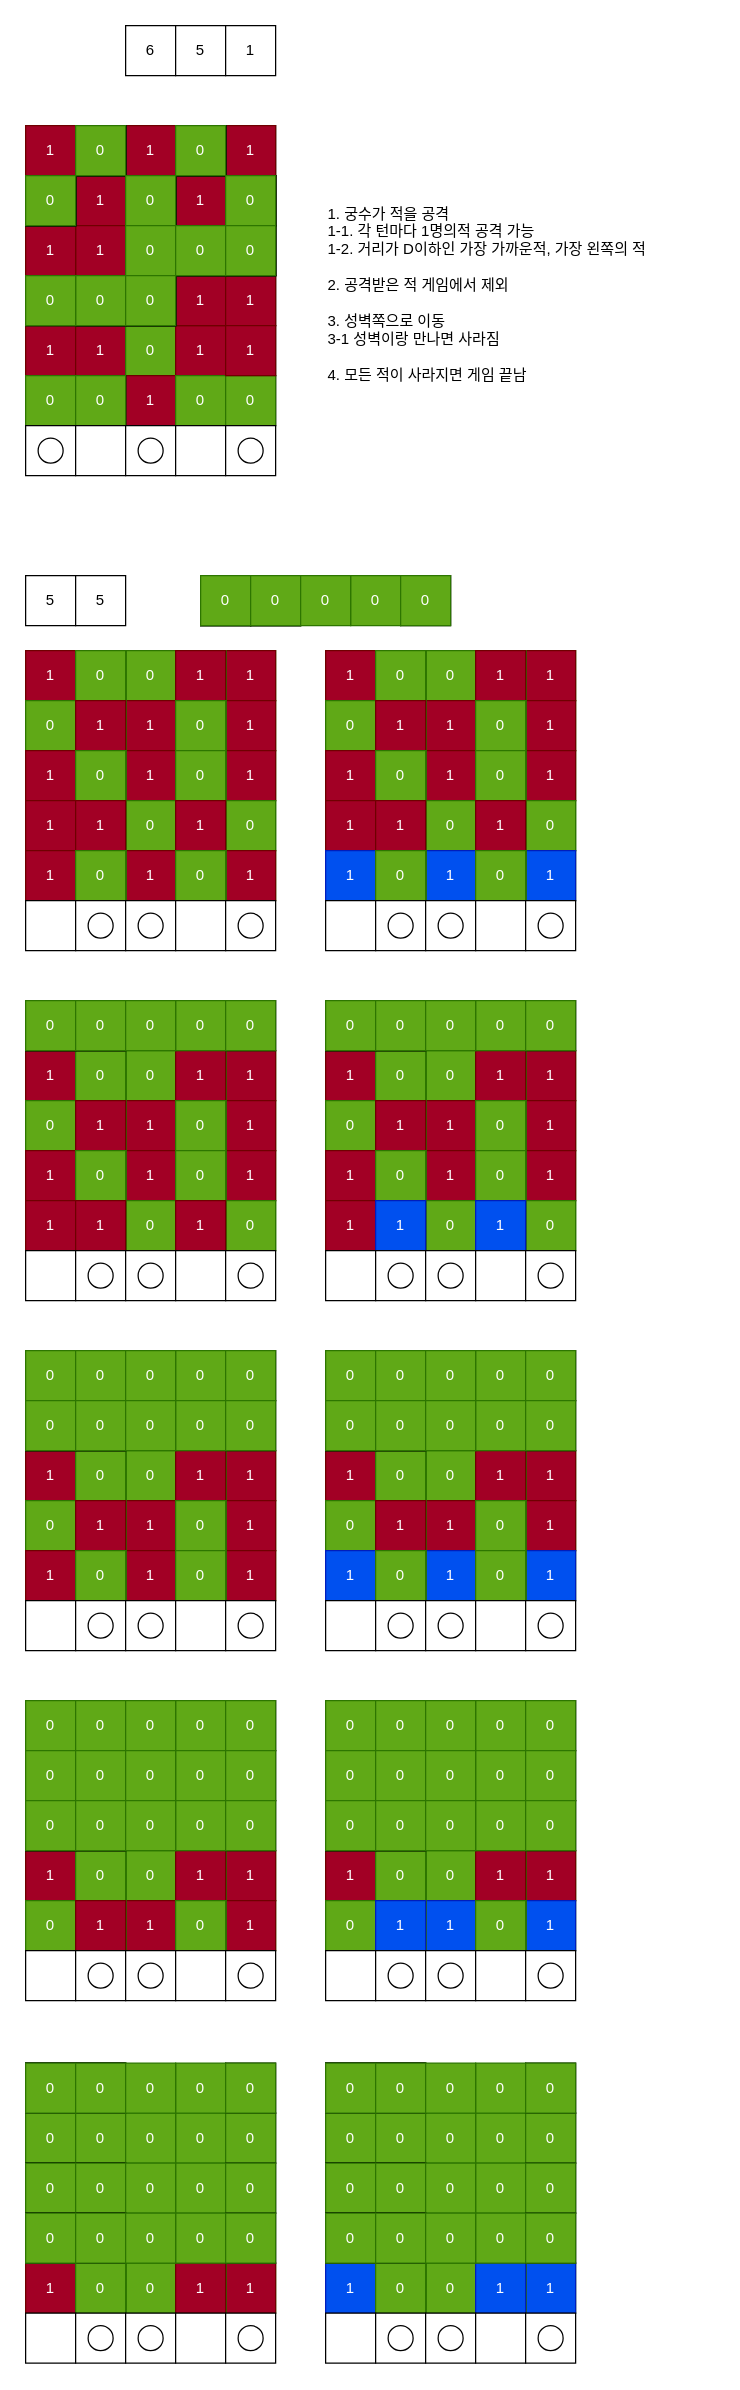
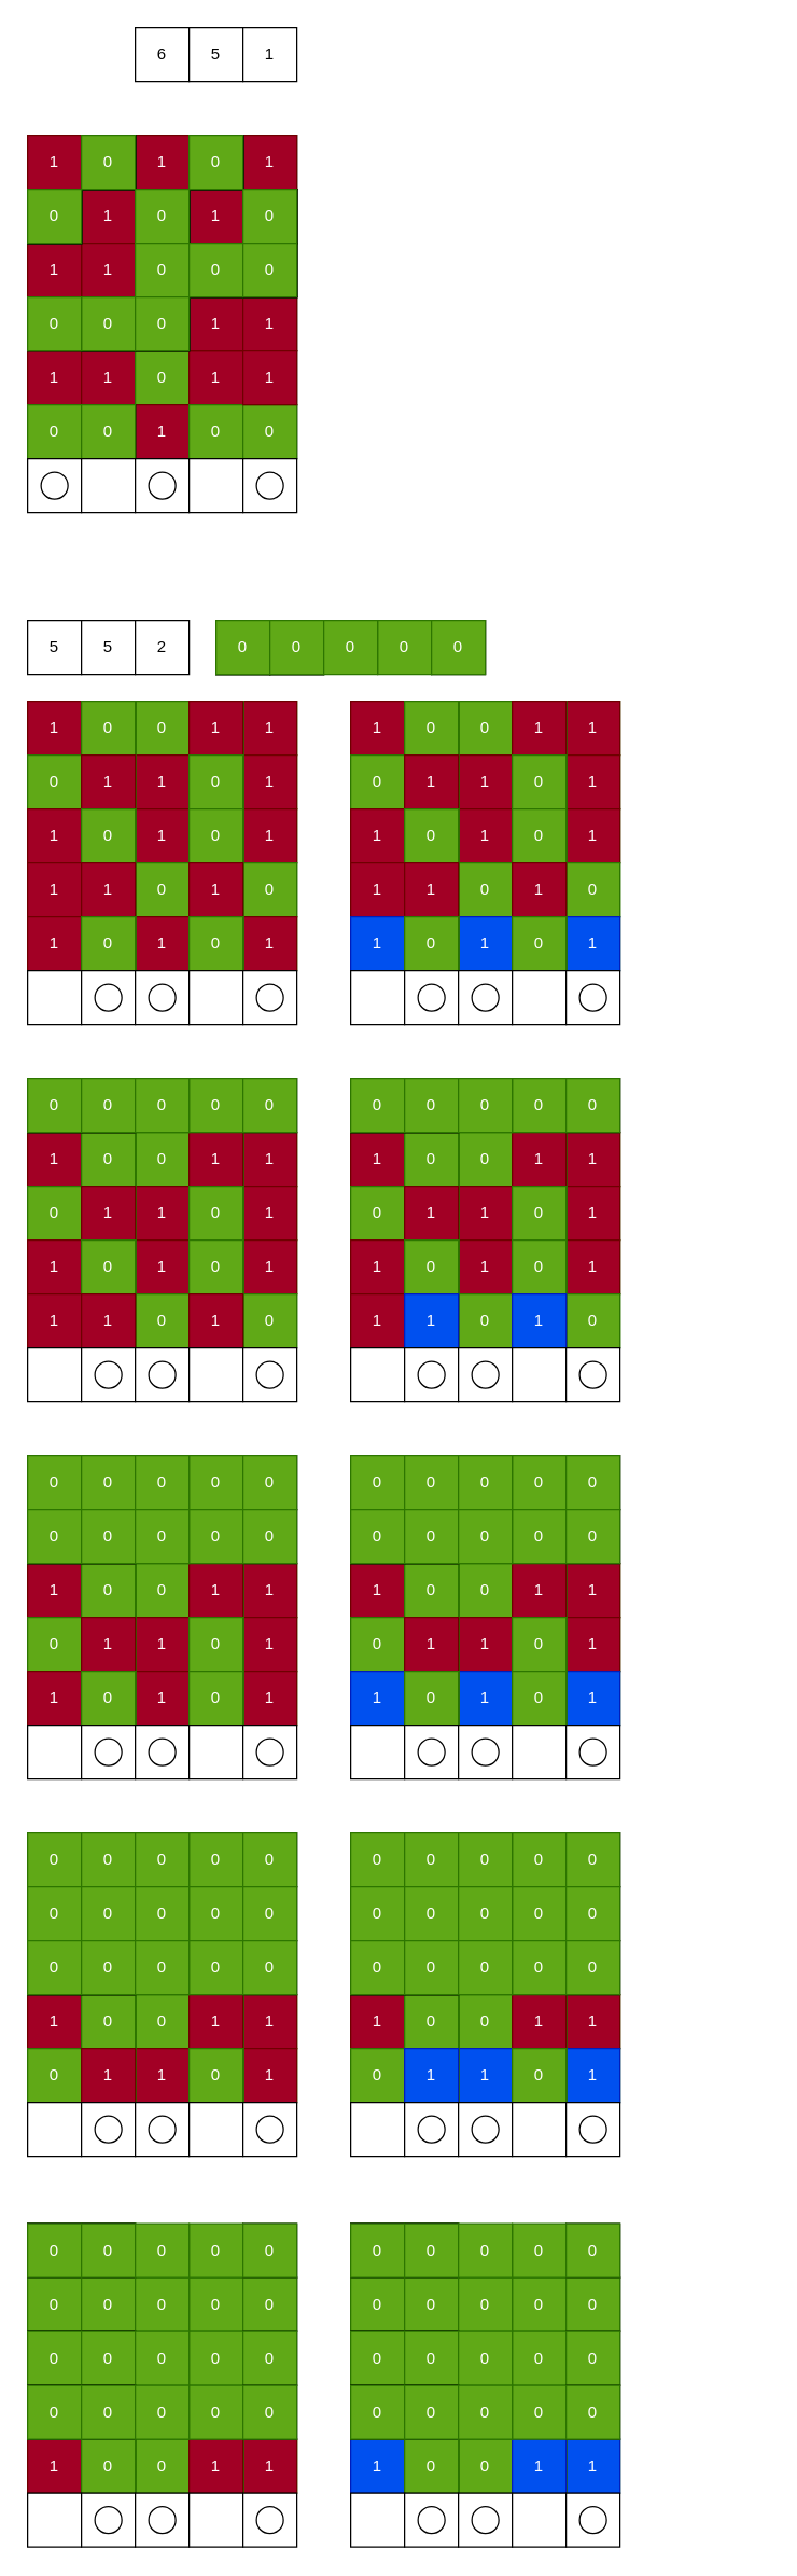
- <mxCell id="134" value="1. 궁수가 적을 공격&lt;br&gt;1-1. 각 턴마다 1명의적 공격 가능&lt;br&gt;1-2. 거리가 D이하인 가장 가까운적, 가장 왼쪽의 적&lt;br&gt;&lt;br&gt;2. 공격받은 적 게임에서 제외&lt;br&gt;&lt;br&gt;3. 성벽쪽으로 이동&lt;br&gt;3-1 성벽이랑 만나면 사라짐&lt;br&gt;&lt;br&gt;4. 모든 적이 사라지면 게임 끝남" style="text;html=1;strokeColor=none;fillColor=none;align=left;verticalAlign=middle;whiteSpace=wrap;rounded=0;" vertex="1" parent="1"><mxGeometry x="260" y="150" width="310" height="170" as="geometry" /></mxCell>
+ <mxCell id="137" value="2" style="rounded=0;whiteSpace=wrap;html=1;" vertex="1" parent="1"><mxGeometry x="100" y="460" width="40" height="40" as="geometry" /></mxCell>
